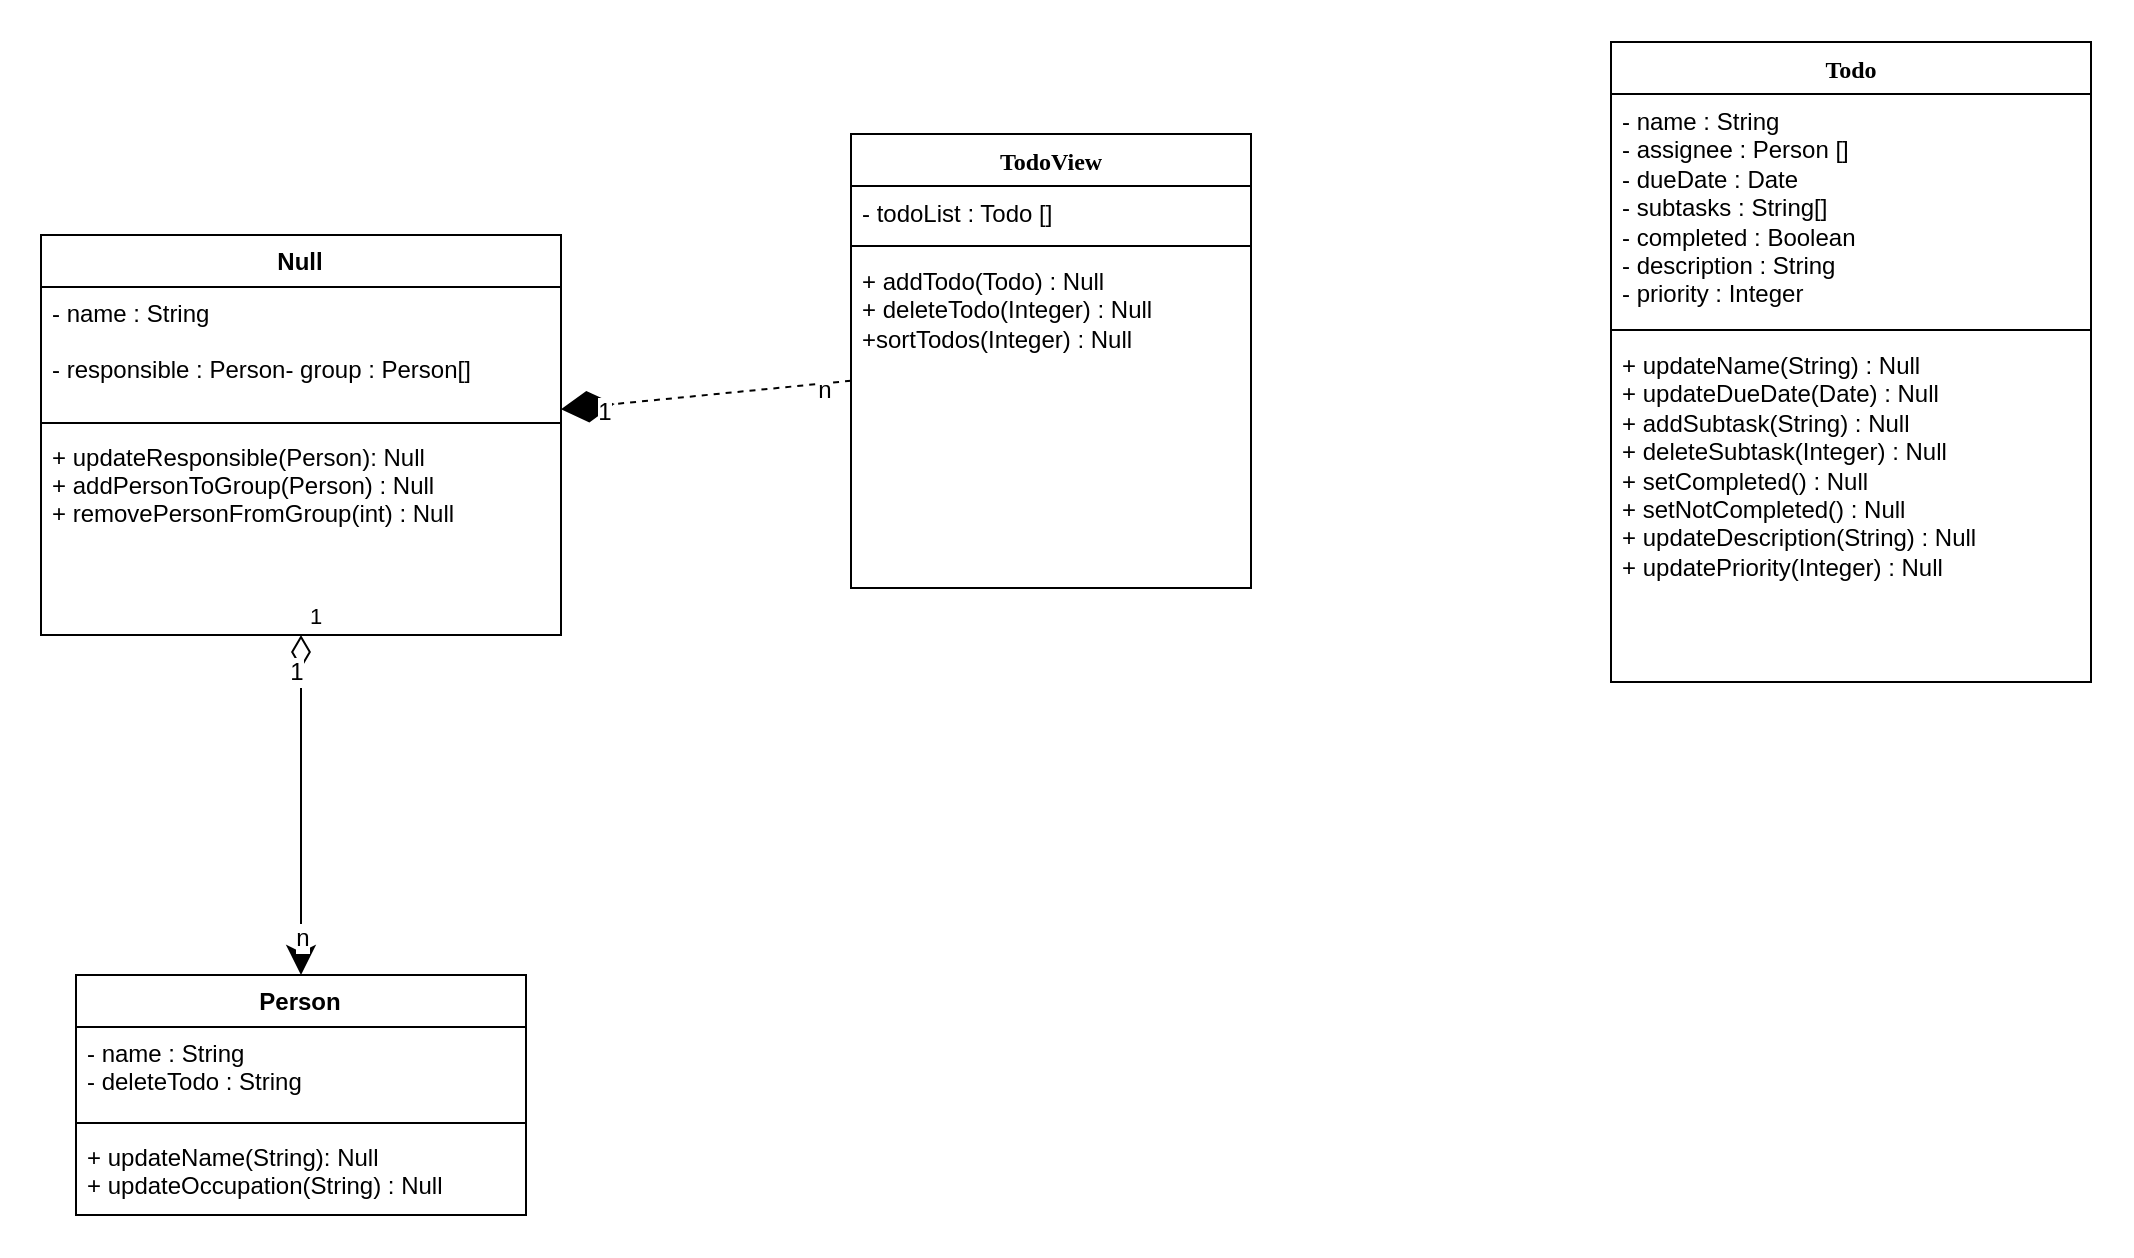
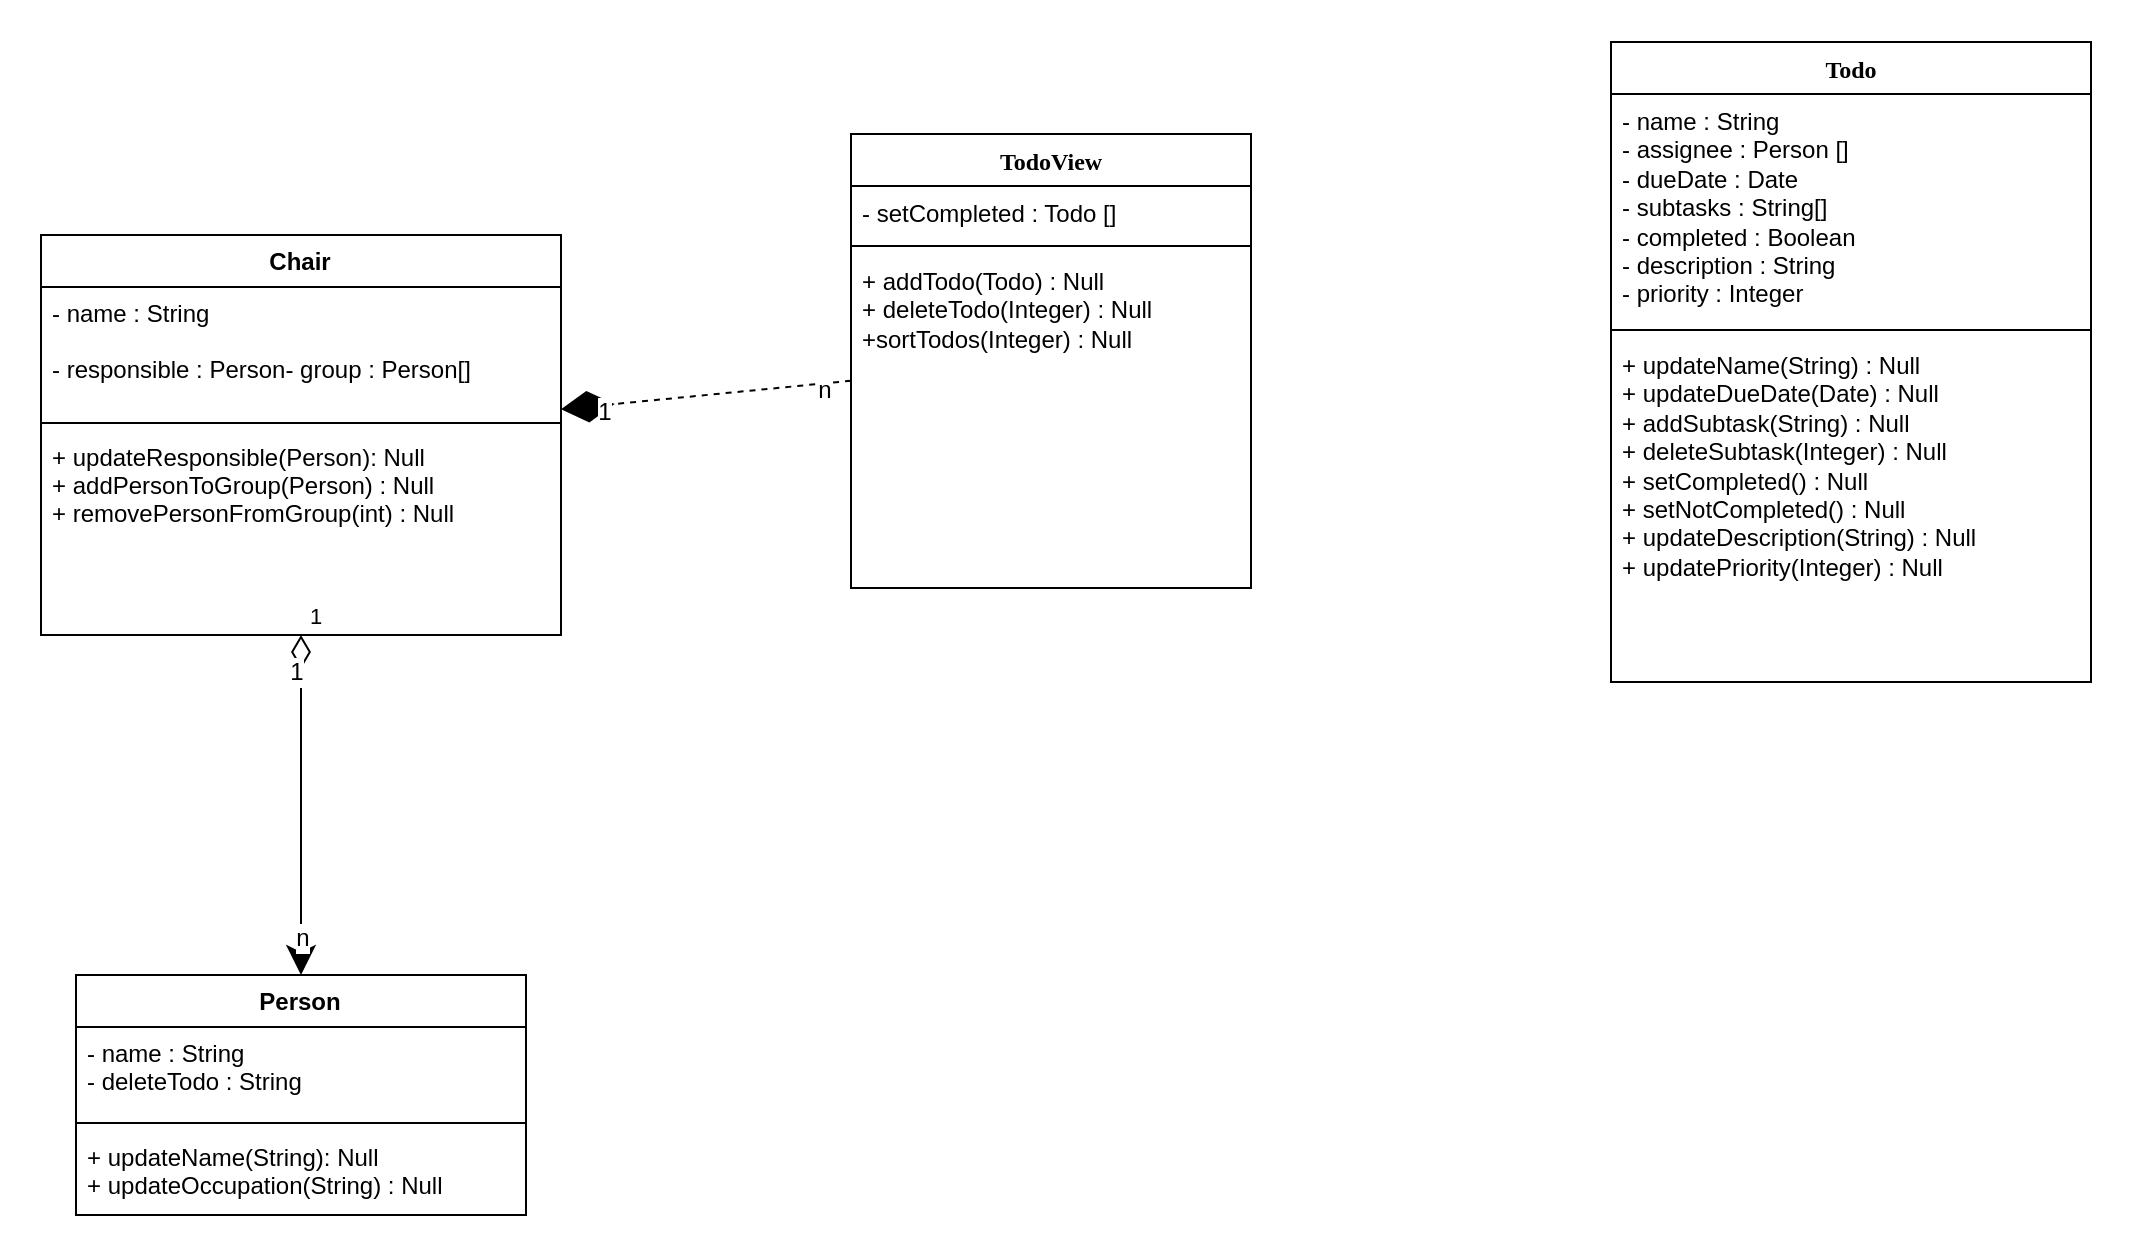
- <mxCell id="3" value="- todoList : Todo []" style="text;html=1;strokeColor=none;fillColor=none;align=left;verticalAlign=top;spacingLeft=4;spacingRight=4;whiteSpace=wrap;overflow=hidden;rotatable=0;points=[[0,0.5],[1,0.5]];portConstraint=eastwest;" parent="2" vertex="1"><mxGeometry y="26" width="200" height="26" as="geometry" /></mxCell>
+ <mxCell id="3" value="- setCompleted : Todo []" style="text;html=1;strokeColor=none;fillColor=none;align=left;verticalAlign=top;spacingLeft=4;spacingRight=4;whiteSpace=wrap;overflow=hidden;rotatable=0;points=[[0,0.5],[1,0.5]];portConstraint=eastwest;" parent="2" vertex="1"><mxGeometry y="26" width="200" height="26" as="geometry" /></mxCell>
- <mxCell id="10" value="Null" style="swimlane;fontStyle=1;align=center;verticalAlign=top;childLayout=stackLayout;horizontal=1;startSize=26;horizontalStack=0;resizeParent=1;resizeParentMax=0;resizeLast=0;collapsible=1;marginBottom=0;" parent="1" vertex="1"><mxGeometry x="20" y="117" width="260" height="200" as="geometry" /></mxCell>
+ <mxCell id="10" value="Chair" style="swimlane;fontStyle=1;align=center;verticalAlign=top;childLayout=stackLayout;horizontal=1;startSize=26;horizontalStack=0;resizeParent=1;resizeParentMax=0;resizeLast=0;collapsible=1;marginBottom=0;" parent="1" vertex="1"><mxGeometry x="20" y="117" width="260" height="200" as="geometry" /></mxCell>
